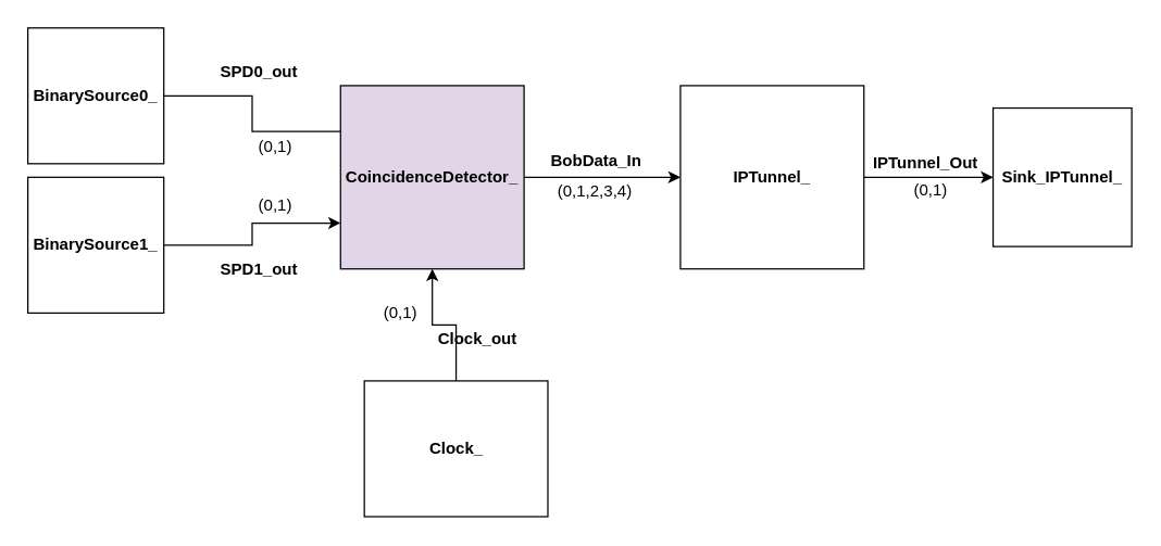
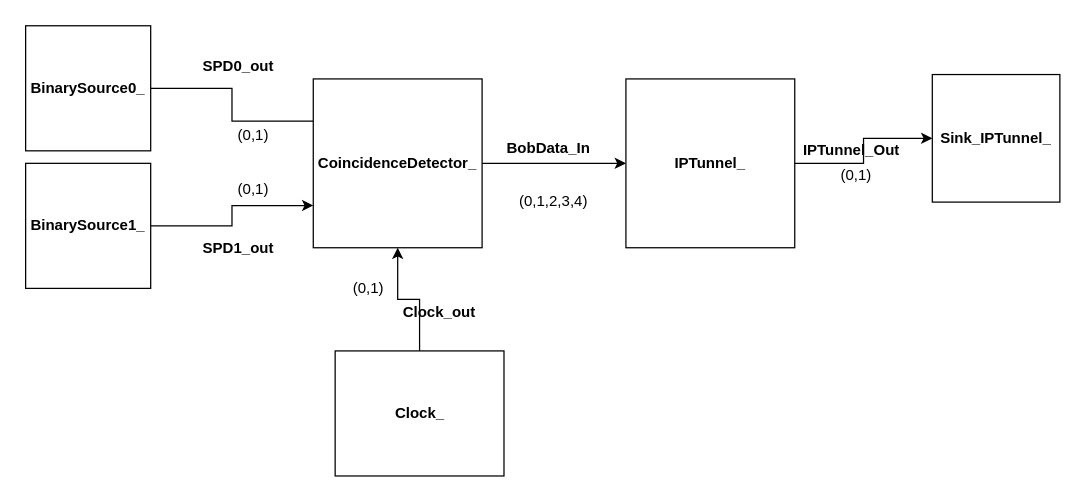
- <mxCell id="7" value="&lt;b&gt;CoincidenceDetector_&lt;/b&gt;" style="whiteSpace=wrap;html=1;aspect=fixed;fillColor=#e1d5e7;" parent="1" vertex="1"><mxGeometry x="250" y="62.5" width="135" height="135" as="geometry" /></mxCell>
+ <mxCell id="7" value="&lt;b&gt;CoincidenceDetector_&lt;/b&gt;" style="whiteSpace=wrap;html=1;aspect=fixed;" parent="1" vertex="1"><mxGeometry x="250" y="62.5" width="135" height="135" as="geometry" /></mxCell>
- <mxCell id="11" value="&lt;b&gt;Sink_IPTunnel_&lt;/b&gt;" style="whiteSpace=wrap;html=1;aspect=fixed;" parent="1" vertex="1"><mxGeometry x="730" y="79" width="102" height="102" as="geometry" /></mxCell>
+ <mxCell id="11" value="&lt;b&gt;Sink_IPTunnel_&lt;/b&gt;" style="whiteSpace=wrap;html=1;aspect=fixed;" parent="1" vertex="1"><mxGeometry x="745" y="59" width="102" height="102" as="geometry" /></mxCell>
- <mxCell id="18" value="(0,1,2,3,4)" style="text;html=1;resizable=0;points=[];autosize=1;align=left;verticalAlign=top;spacingTop=-4;" parent="1" vertex="1"><mxGeometry x="407.5" y="131" width="70" height="20" as="geometry" /></mxCell>
+ <mxCell id="18" value="(0,1,2,3,4)" style="text;html=1;resizable=0;points=[];autosize=1;align=left;verticalAlign=top;spacingTop=-4;" parent="1" vertex="1"><mxGeometry x="412.5" y="151" width="70" height="20" as="geometry" /></mxCell>
